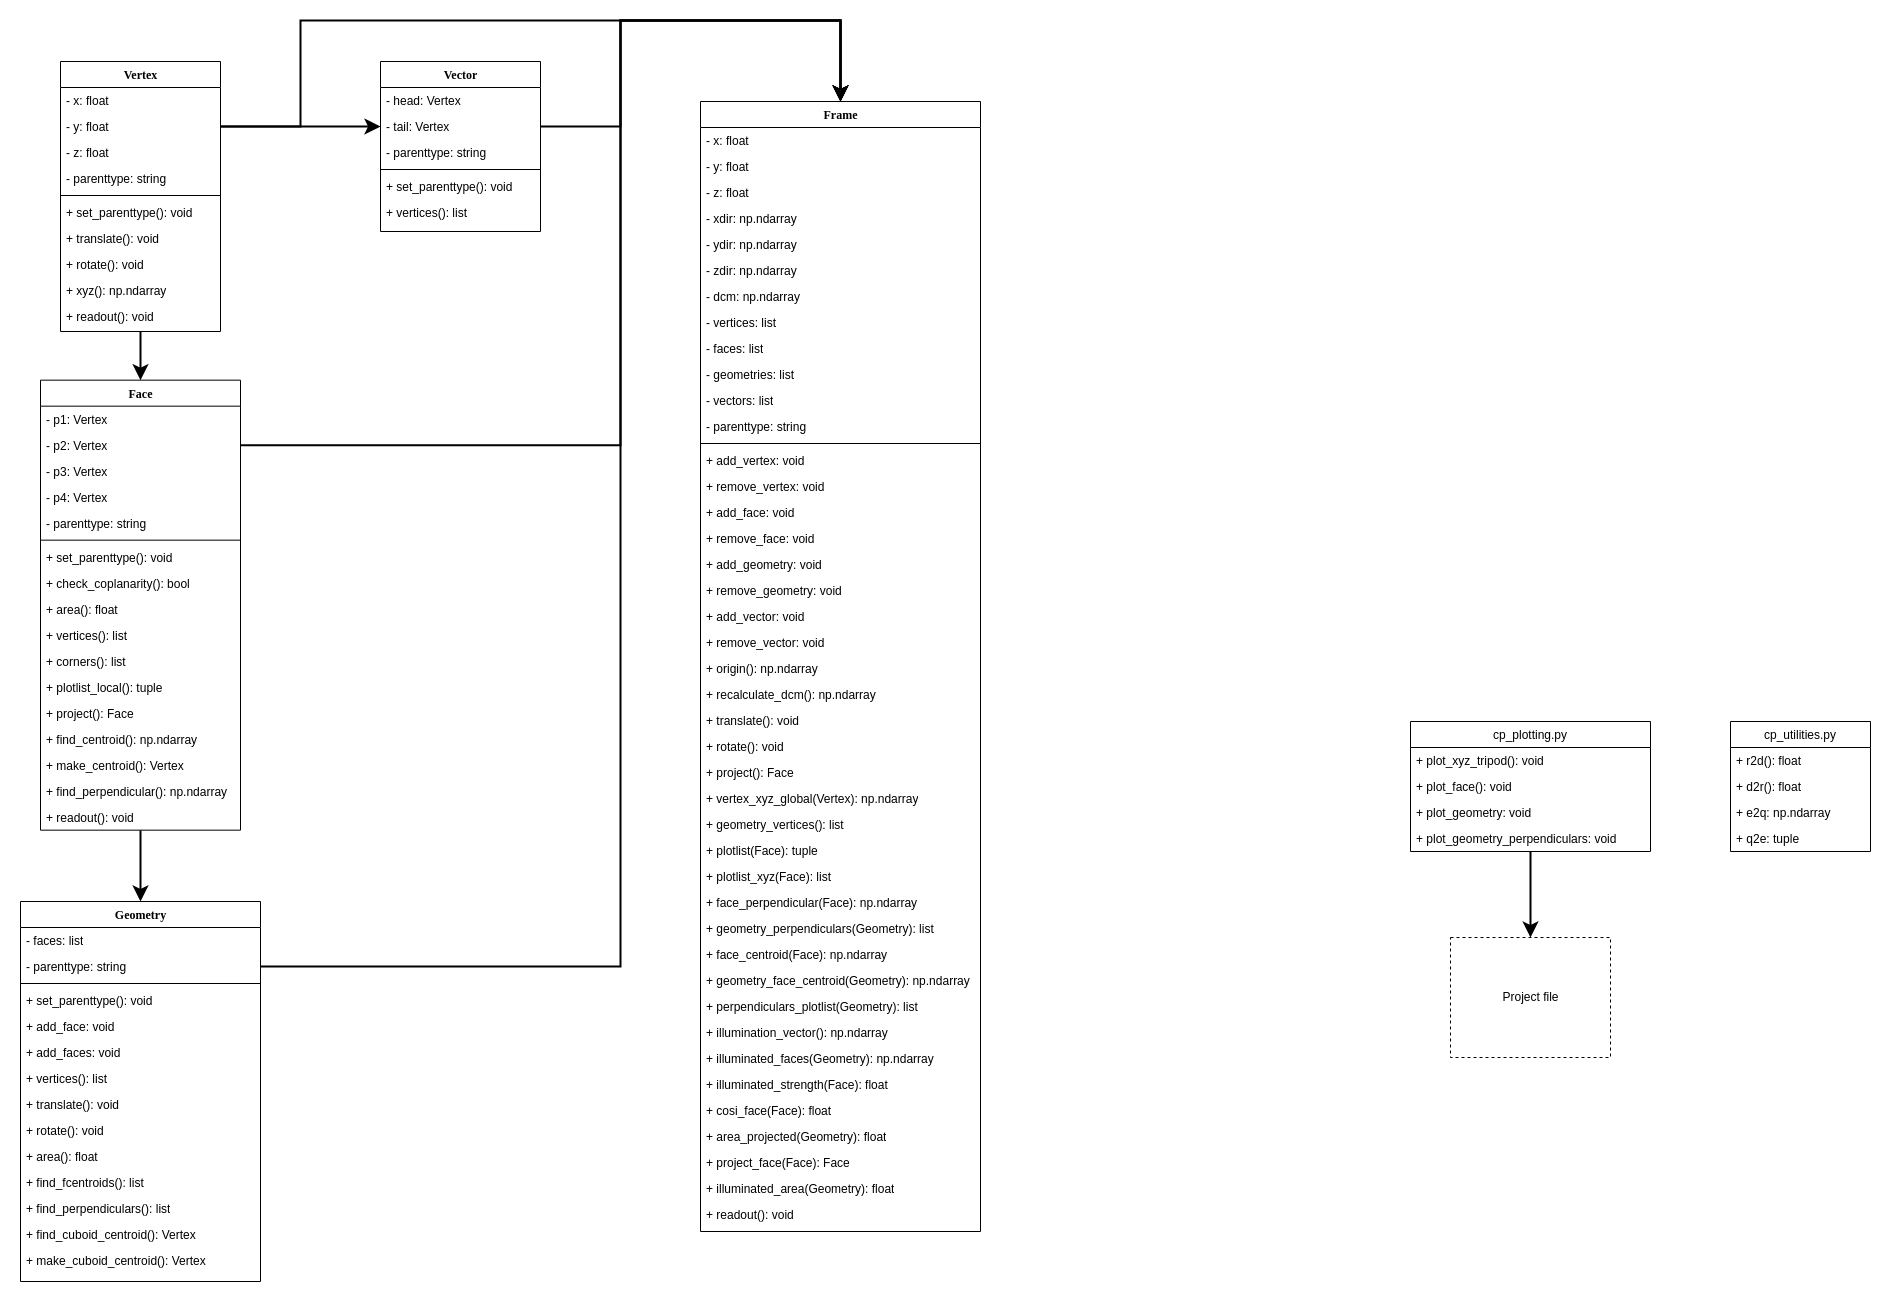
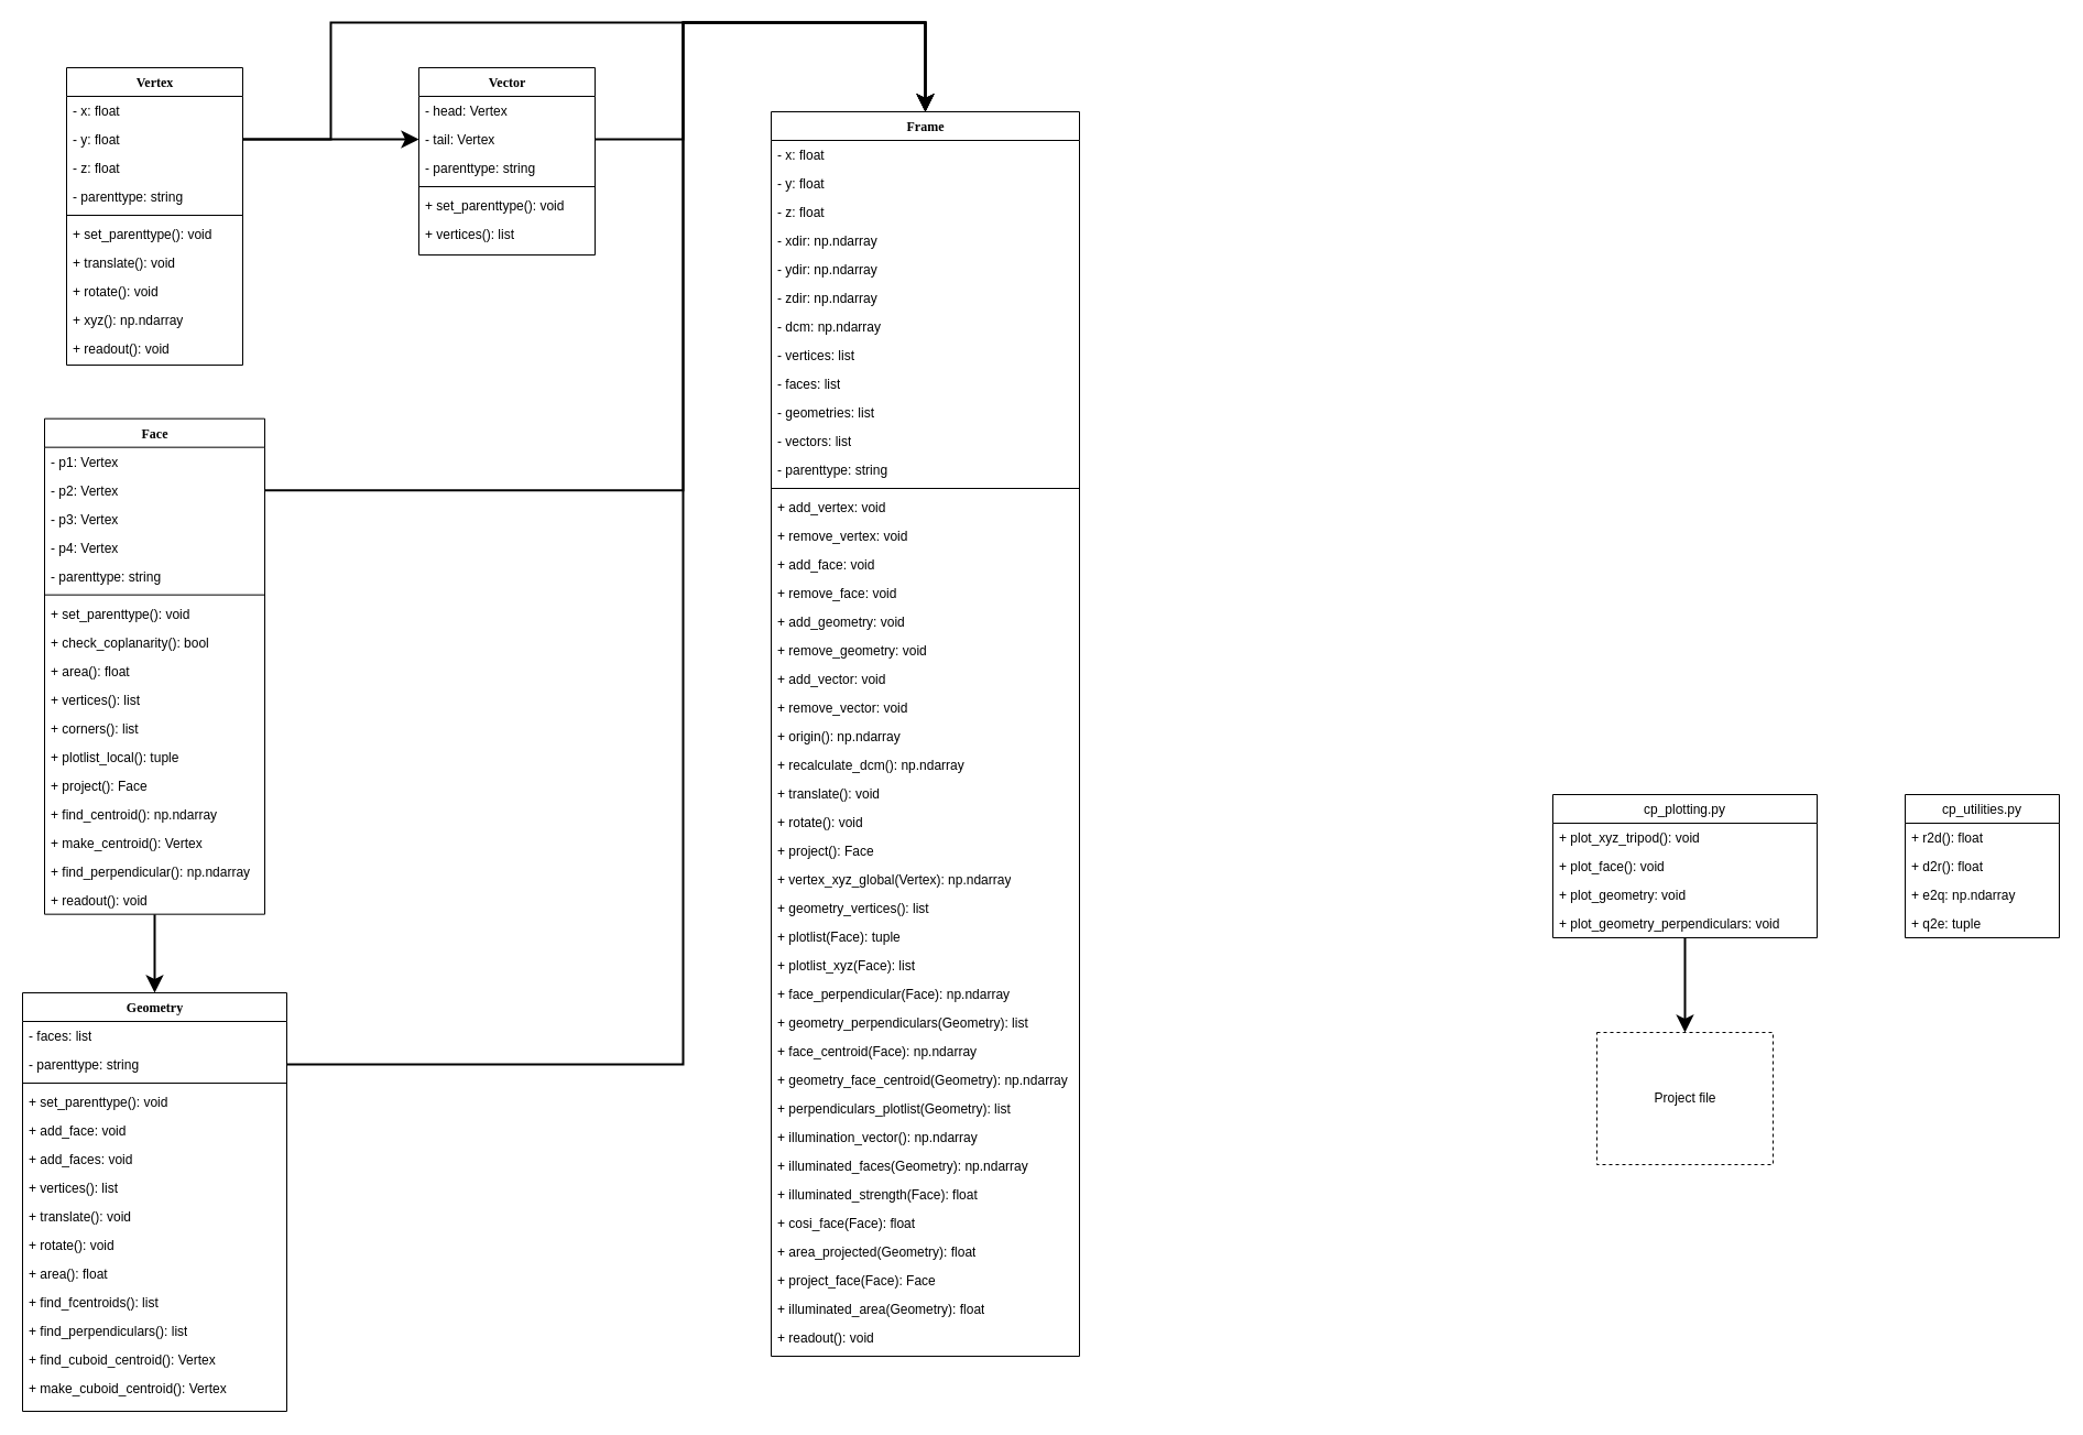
- <mxCell id="2" value="" style="edgeStyle=orthogonalEdgeStyle;rounded=0;orthogonalLoop=1;jettySize=auto;html=1;entryX=0.5;entryY=0;entryDx=0;entryDy=0;strokeWidth=2;endFill=1;endSize=10;" edge="1" parent="1" source="3" target="15"><mxGeometry relative="1" as="geometry" /></mxCell>
